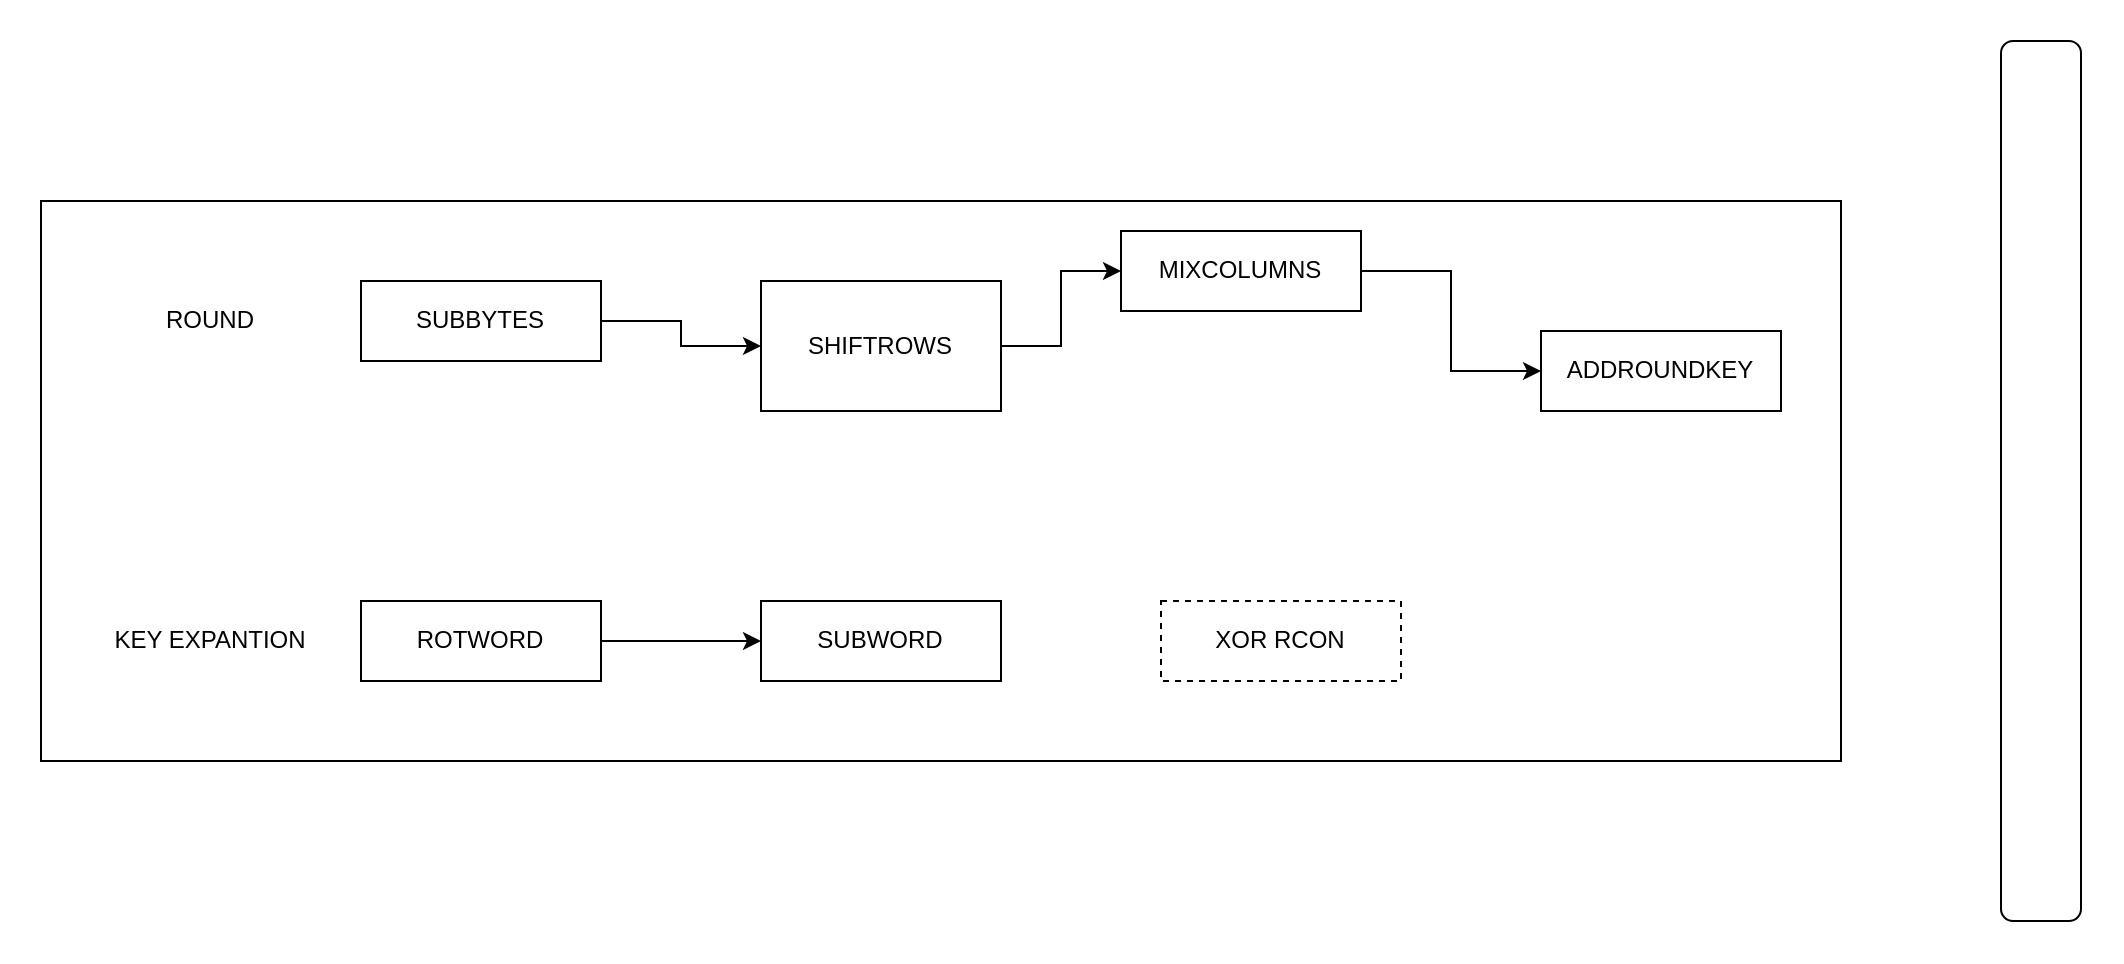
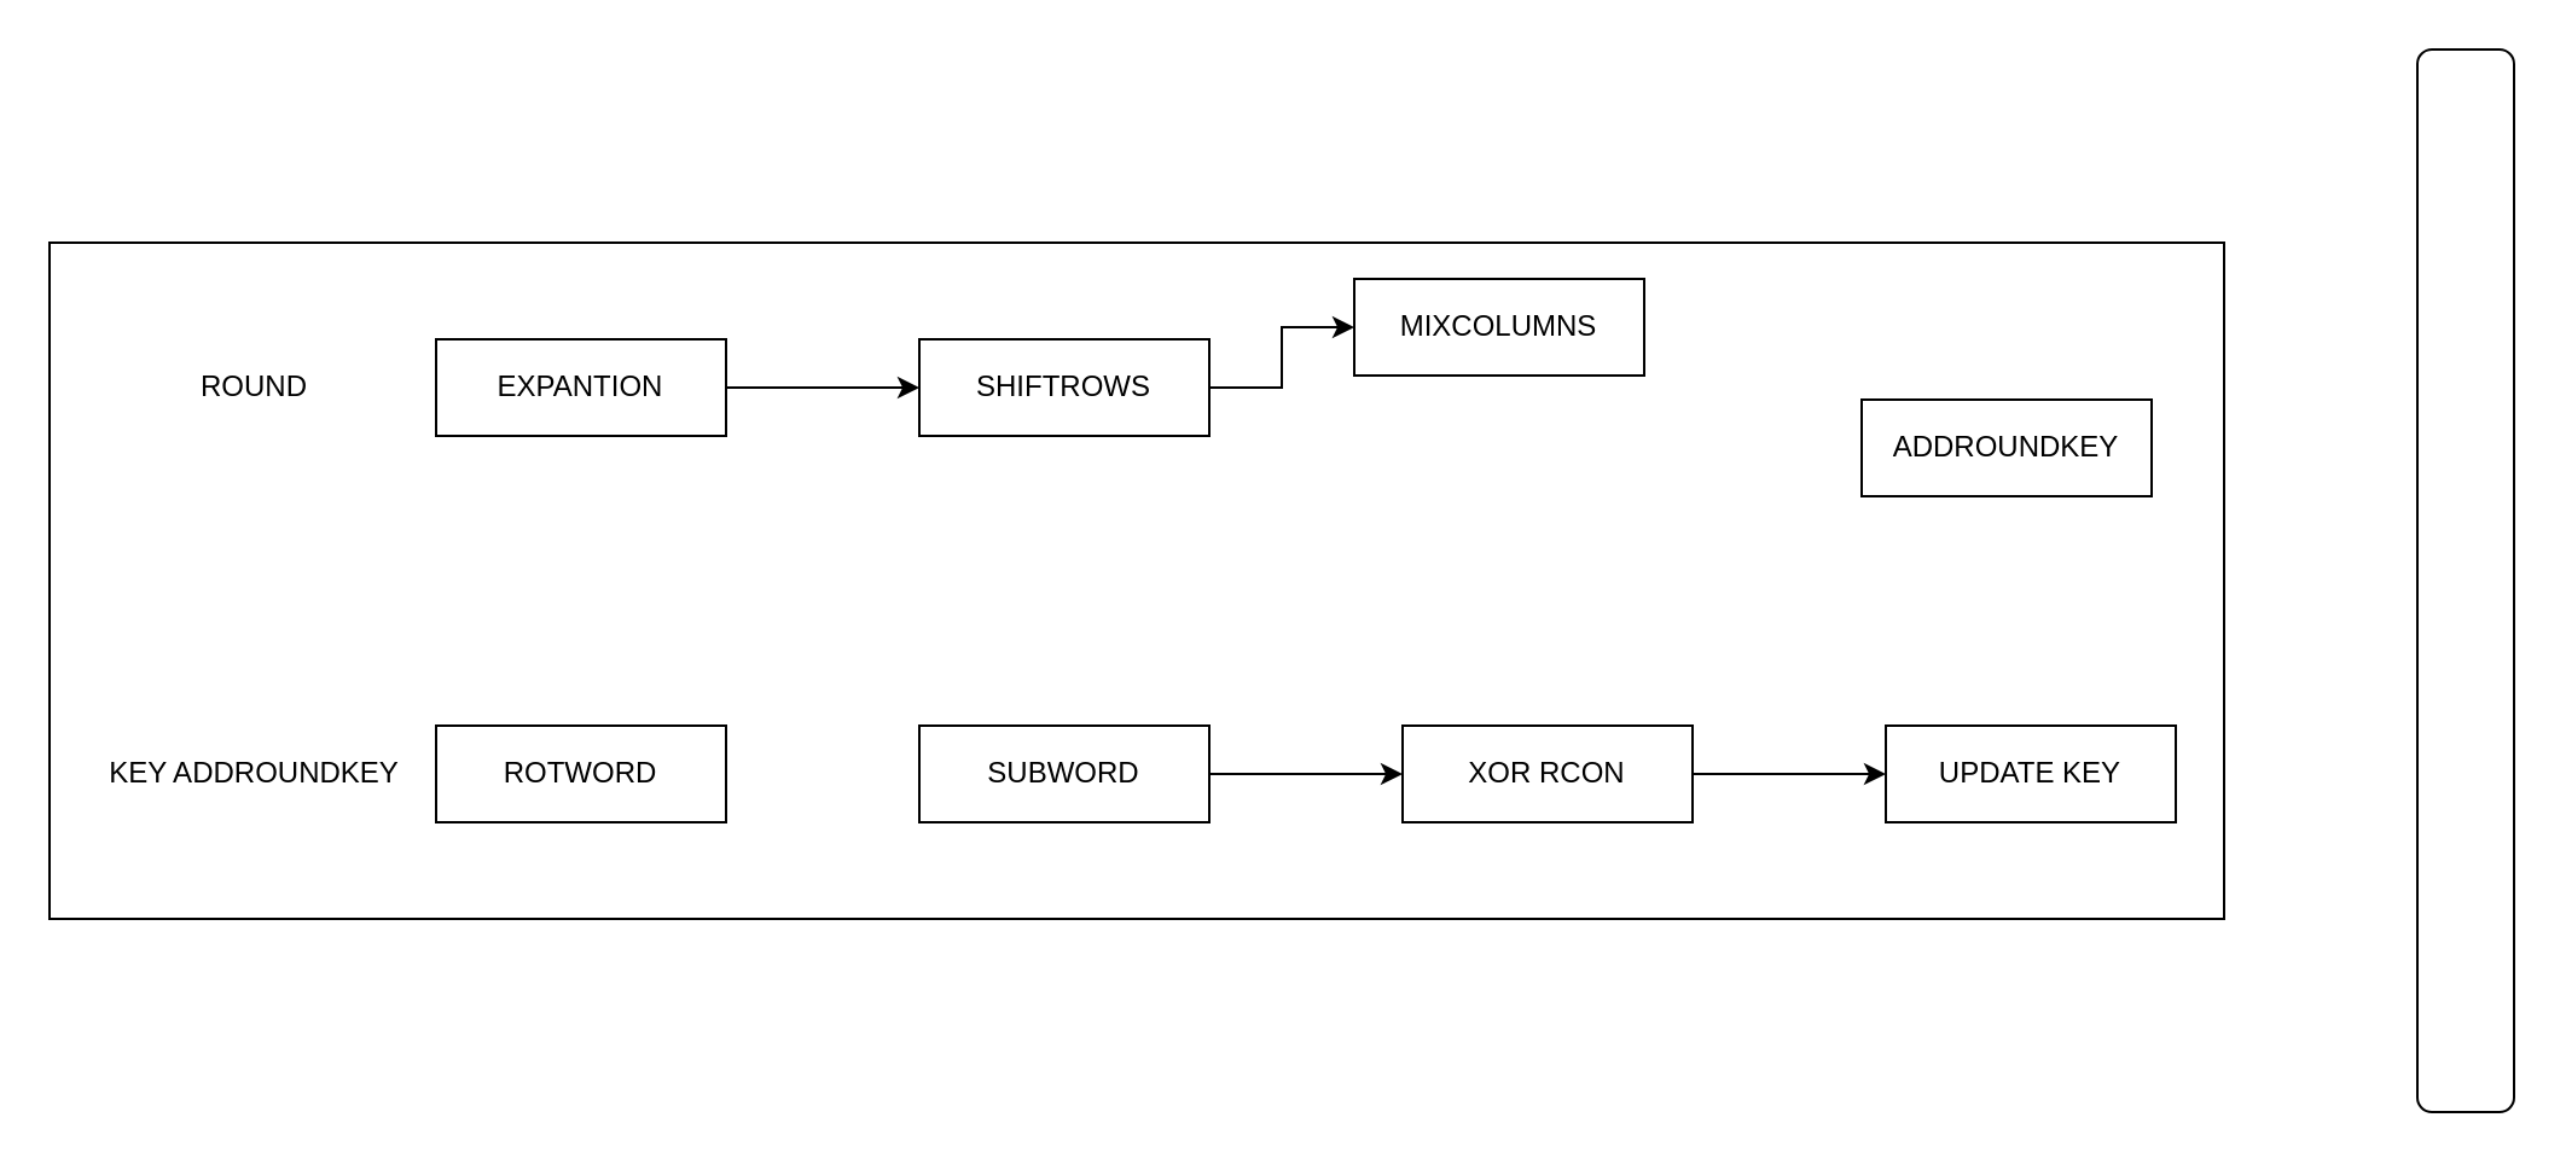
- <mxCell id="19" value="" style="edgeStyle=orthogonalEdgeStyle;rounded=0;orthogonalLoop=1;jettySize=auto;html=1;exitX=1;exitY=0.5;exitDx=0;exitDy=0;entryX=0;entryY=0.5;entryDx=0;entryDy=0;" parent="1" source="8" target="9" edge="1"><mxGeometry relative="1" as="geometry"><mxPoint x="700" y="160" as="sourcePoint" /><mxPoint x="780" y="160" as="targetPoint" /></mxGeometry></mxCell>
- <mxCell id="5" value="SUBBYTES" style="rounded=0;whiteSpace=wrap;html=1;" parent="1" vertex="1"><mxGeometry x="180" y="140" width="120" height="40" as="geometry" /></mxCell>
+ <mxCell id="5" value="EXPANTION" style="rounded=0;whiteSpace=wrap;html=1;" parent="1" vertex="1"><mxGeometry x="180" y="140" width="120" height="40" as="geometry" /></mxCell>
- <mxCell id="7" value="SHIFTROWS" style="rounded=0;whiteSpace=wrap;html=1;" parent="1" vertex="1"><mxGeometry x="380" y="140" width="120" height="65" as="geometry" /></mxCell>
+ <mxCell id="7" value="SHIFTROWS" style="rounded=0;whiteSpace=wrap;html=1;" parent="1" vertex="1"><mxGeometry x="380" y="140" width="120" height="40" as="geometry" /></mxCell>
- <mxCell id="17" value="KEY EXPANTION" style="text;html=1;align=center;verticalAlign=middle;whiteSpace=wrap;rounded=0;" parent="1" vertex="1"><mxGeometry x="20" y="305" width="170" height="30" as="geometry" /></mxCell>
+ <mxCell id="17" value="KEY ADDROUNDKEY" style="text;html=1;align=center;verticalAlign=middle;whiteSpace=wrap;rounded=0;" parent="1" vertex="1"><mxGeometry x="20" y="305" width="170" height="30" as="geometry" /></mxCell>
- <mxCell id="10" style="edgeStyle=orthogonalEdgeStyle;rounded=0;orthogonalLoop=1;jettySize=auto;html=1;exitX=1;exitY=0.5;exitDx=0;exitDy=0;entryX=0;entryY=0.5;entryDx=0;entryDy=0;" parent="1" source="11" target="13" edge="1"><mxGeometry relative="1" as="geometry" /></mxCell>
+ <mxCell id="12" style="edgeStyle=orthogonalEdgeStyle;rounded=0;orthogonalLoop=1;jettySize=auto;html=1;exitX=1;exitY=0.5;exitDx=0;exitDy=0;entryX=0;entryY=0.5;entryDx=0;entryDy=0;" parent="1" source="13" target="15" edge="1"><mxGeometry relative="1" as="geometry" /></mxCell>
- <mxCell id="15" value="XOR RCON" style="rounded=0;whiteSpace=wrap;html=1;dashed=1;" parent="1" vertex="1"><mxGeometry x="580" y="300" width="120" height="40" as="geometry" /></mxCell>
+ <mxCell id="15" value="XOR RCON" style="rounded=0;whiteSpace=wrap;html=1;" parent="1" vertex="1"><mxGeometry x="580" y="300" width="120" height="40" as="geometry" /></mxCell>
+ <mxCell id="14" style="edgeStyle=orthogonalEdgeStyle;rounded=0;orthogonalLoop=1;jettySize=auto;html=1;exitX=1;exitY=0.5;exitDx=0;exitDy=0;" parent="1" source="15" target="16" edge="1"><mxGeometry relative="1" as="geometry" /></mxCell>
+ <mxCell id="16" value="UPDATE KEY" style="rounded=0;whiteSpace=wrap;html=1;" parent="1" vertex="1"><mxGeometry x="780" y="300" width="120" height="40" as="geometry" /></mxCell>
